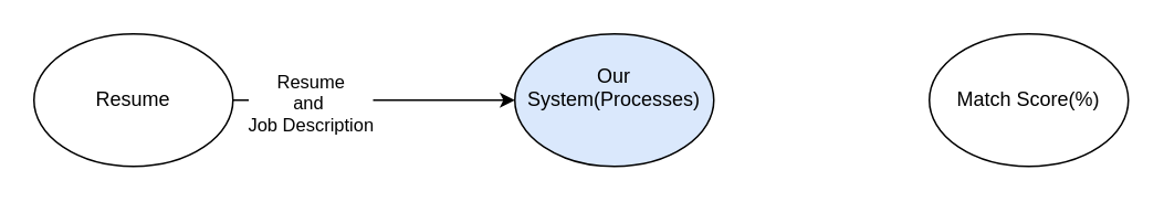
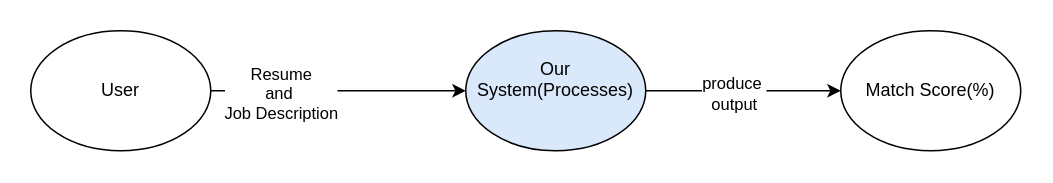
- <mxCell id="4" value="Resume" style="ellipse;whiteSpace=wrap;html=1;" vertex="1" parent="1"><mxGeometry x="20" y="20" width="120" height="80" as="geometry" /></mxCell>
+ <mxCell id="4" value="User" style="ellipse;whiteSpace=wrap;html=1;" vertex="1" parent="1"><mxGeometry x="20" y="20" width="120" height="80" as="geometry" /></mxCell>
+ <mxCell id="5" value="" style="edgeStyle=orthogonalEdgeStyle;rounded=0;orthogonalLoop=1;jettySize=auto;html=1;" edge="1" parent="1" source="7" target="8"><mxGeometry relative="1" as="geometry" /></mxCell>
+ <mxCell id="6" value="produce&amp;nbsp;&lt;br&gt;output" style="edgeLabel;html=1;align=center;verticalAlign=middle;resizable=0;points=[];" vertex="1" connectable="0" parent="5"><mxGeometry x="-0.105" y="-1" relative="1" as="geometry"><mxPoint as="offset" /></mxGeometry></mxCell>
